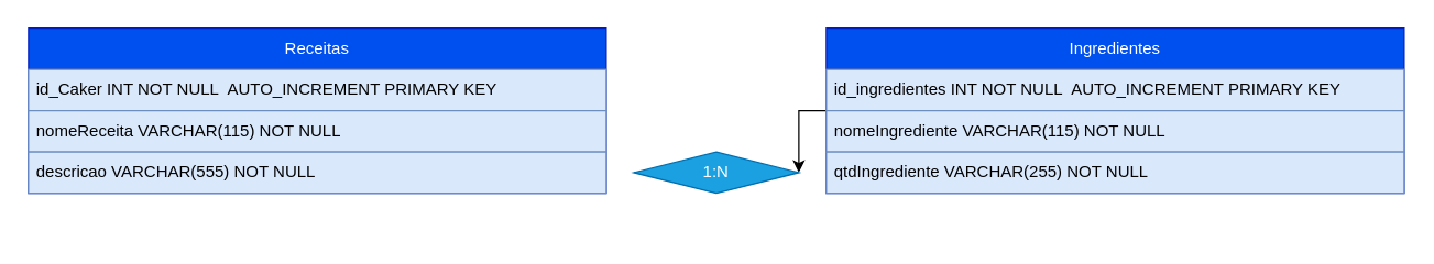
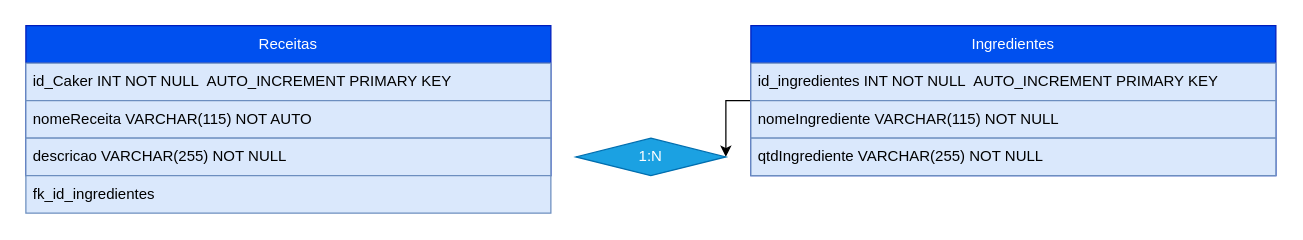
- <mxCell id="4" value="nomeReceita VARCHAR(115) NOT NULL" style="text;strokeColor=#6c8ebf;fillColor=#dae8fc;align=left;verticalAlign=middle;spacingLeft=4;spacingRight=4;overflow=hidden;points=[[0,0.5],[1,0.5]];portConstraint=eastwest;rotatable=0;whiteSpace=wrap;html=1;" parent="2" vertex="1"><mxGeometry y="60" width="420" height="30" as="geometry" /></mxCell>
+ <mxCell id="4" value="nomeReceita VARCHAR(115) NOT AUTO" style="text;strokeColor=#6c8ebf;fillColor=#dae8fc;align=left;verticalAlign=middle;spacingLeft=4;spacingRight=4;overflow=hidden;points=[[0,0.5],[1,0.5]];portConstraint=eastwest;rotatable=0;whiteSpace=wrap;html=1;" parent="2" vertex="1"><mxGeometry y="60" width="420" height="30" as="geometry" /></mxCell>
- <mxCell id="5" value="descricao VARCHAR(555) NOT NULL" style="text;strokeColor=#6c8ebf;fillColor=#dae8fc;align=left;verticalAlign=middle;spacingLeft=4;spacingRight=4;overflow=hidden;points=[[0,0.5],[1,0.5]];portConstraint=eastwest;rotatable=0;whiteSpace=wrap;html=1;" parent="2" vertex="1"><mxGeometry y="90" width="420" height="30" as="geometry" /></mxCell>
+ <mxCell id="5" value="descricao VARCHAR(255) NOT NULL" style="text;strokeColor=#6c8ebf;fillColor=#dae8fc;align=left;verticalAlign=middle;spacingLeft=4;spacingRight=4;overflow=hidden;points=[[0,0.5],[1,0.5]];portConstraint=eastwest;rotatable=0;whiteSpace=wrap;html=1;" parent="2" vertex="1"><mxGeometry y="90" width="420" height="30" as="geometry" /></mxCell>
+ <mxCell id="6" value="fk_id_ingredientes" style="text;strokeColor=#6c8ebf;fillColor=#dae8fc;align=left;verticalAlign=middle;spacingLeft=4;spacingRight=4;overflow=hidden;points=[[0,0.5],[1,0.5]];portConstraint=eastwest;rotatable=0;whiteSpace=wrap;html=1;" parent="1" vertex="1"><mxGeometry x="20" y="140" width="420" height="30" as="geometry" /></mxCell>
